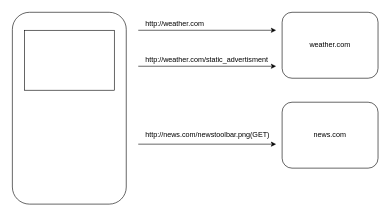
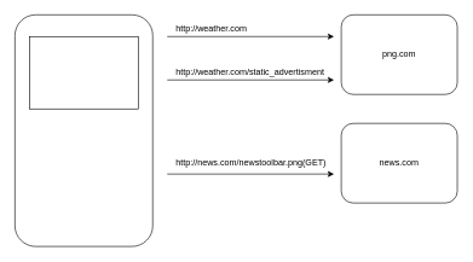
- <mxCell id="4" value="weather.com" style="rounded=1;whiteSpace=wrap;html=1;" vertex="1" parent="1"><mxGeometry x="470" y="20" width="160" height="110" as="geometry" /></mxCell>
+ <mxCell id="4" value="png.com" style="rounded=1;whiteSpace=wrap;html=1;" vertex="1" parent="1"><mxGeometry x="470" y="20" width="160" height="110" as="geometry" /></mxCell>
